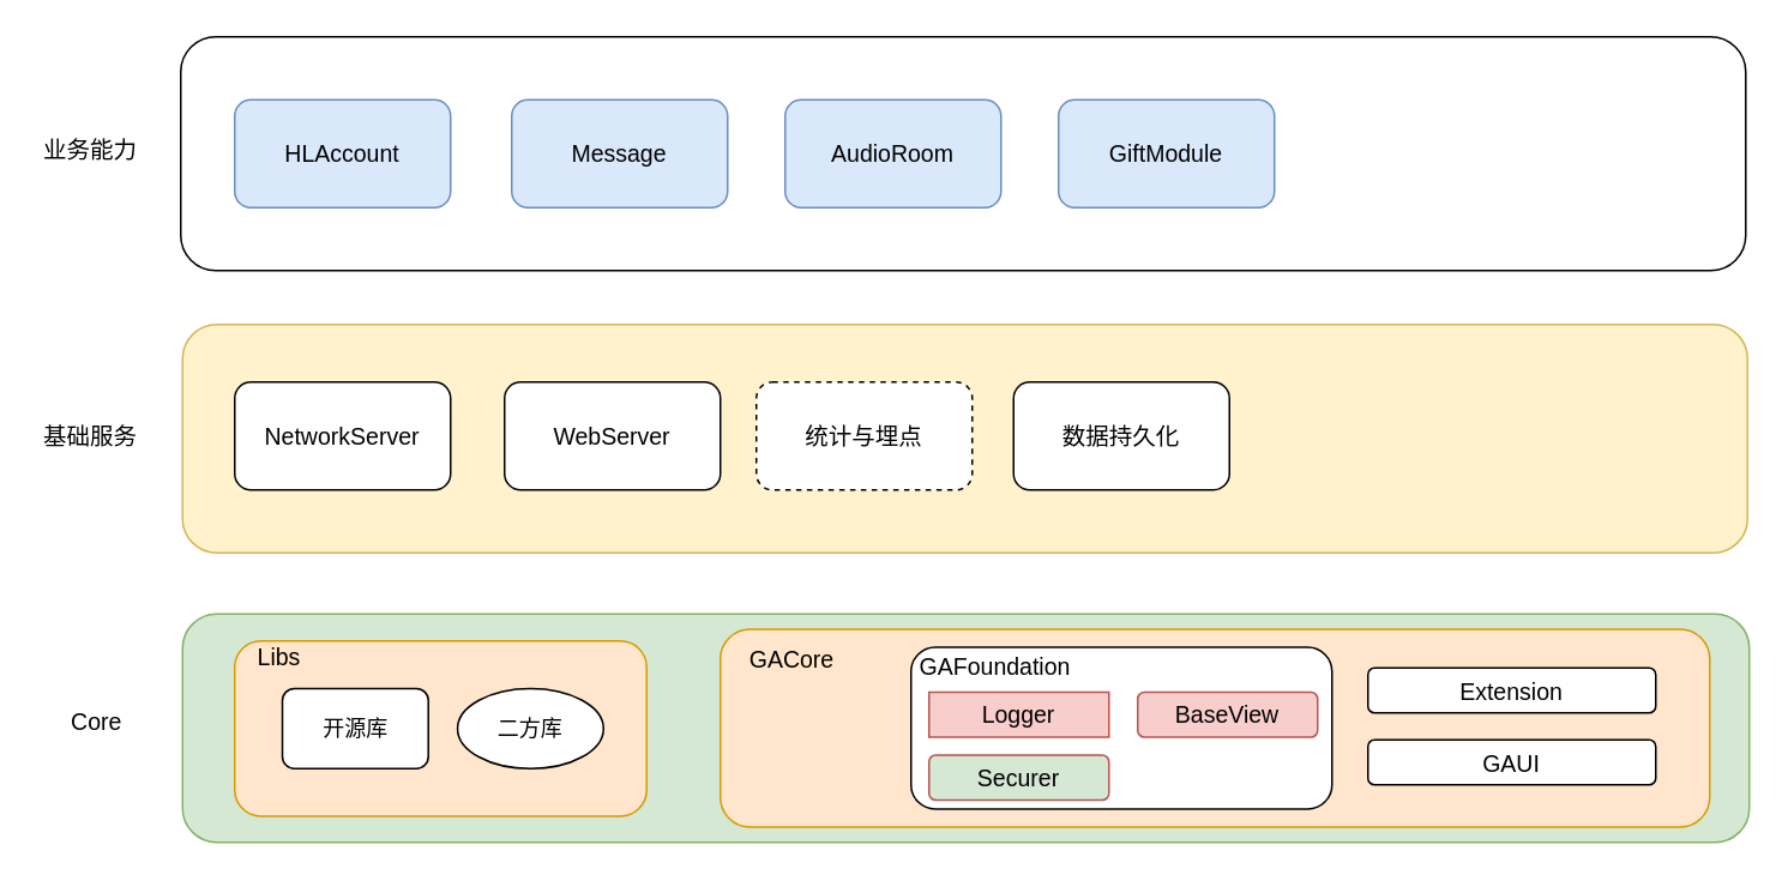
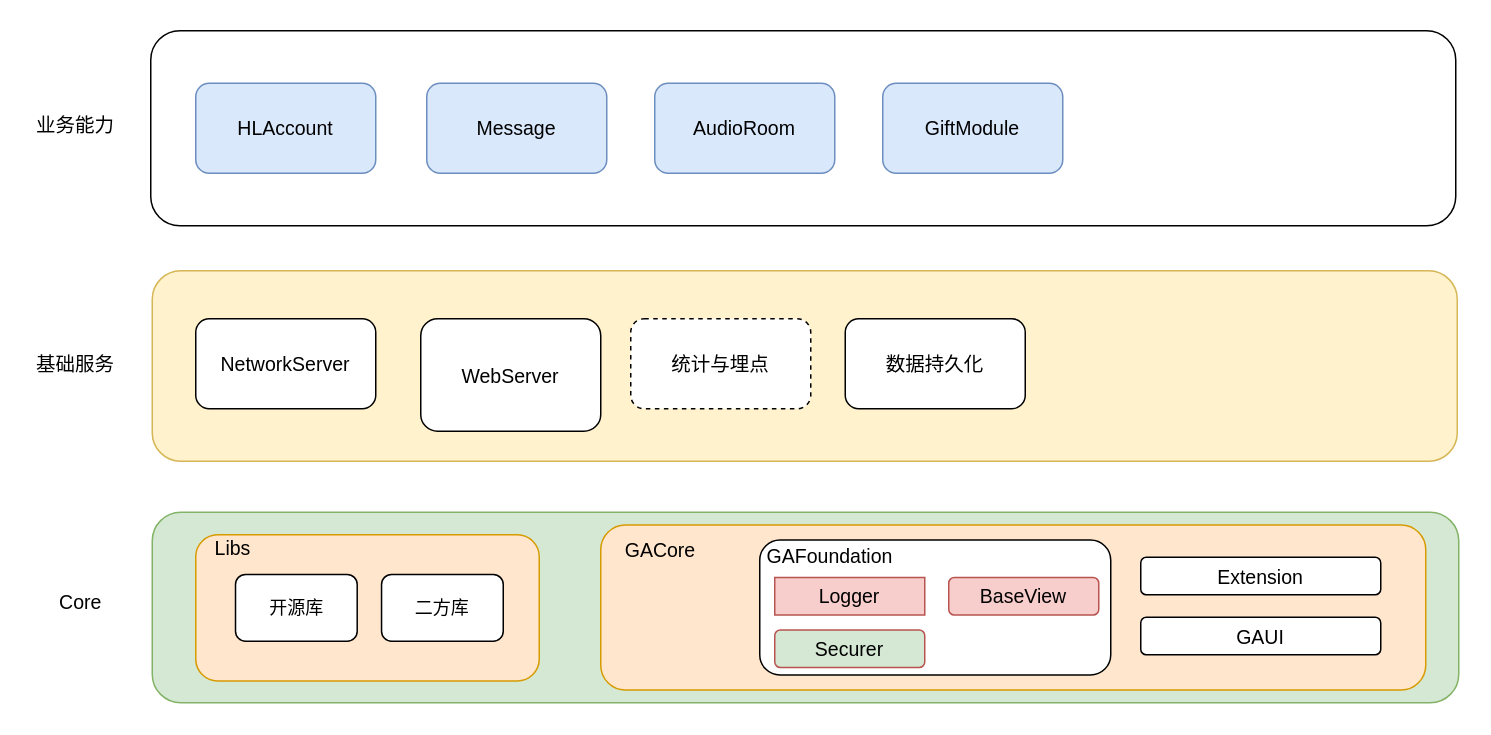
- <mxCell id="21" value="WebServer" style="rounded=1;whiteSpace=wrap;html=1;fontSize=13;strokeColor=default;" vertex="1" parent="1"><mxGeometry x="280" y="212" width="120" height="60" as="geometry" /></mxCell>
+ <mxCell id="21" value="WebServer" style="rounded=1;whiteSpace=wrap;html=1;fontSize=13;strokeColor=default;" vertex="1" parent="1"><mxGeometry x="280" y="212" width="120" height="75" as="geometry" /></mxCell>
- <mxCell id="6" value="二方库" style="ellipse;whiteSpace=wrap;html=1;" vertex="1" parent="3"><mxGeometry x="123.872" y="26.484" width="81.132" height="44.531" as="geometry" /></mxCell>
+ <mxCell id="6" value="二方库" style="rounded=1;whiteSpace=wrap;html=1;" vertex="1" parent="3"><mxGeometry x="123.872" y="26.484" width="81.132" height="44.531" as="geometry" /></mxCell>
